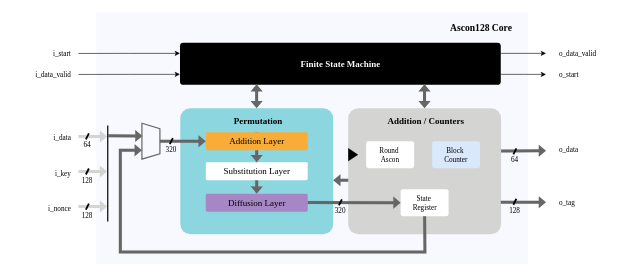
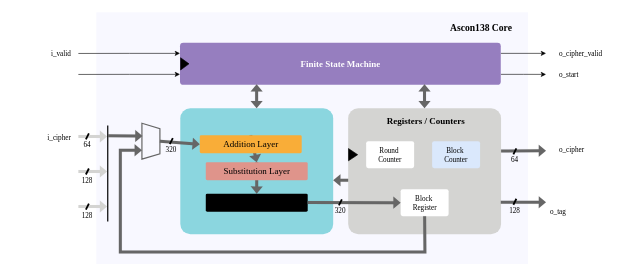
- <mxCell id="58" value="Ascon128 Core" style="text;html=1;align=center;verticalAlign=middle;whiteSpace=wrap;rounded=0;fontSize=16;fontStyle=1;fontFamily=FiraCode-Regular;" parent="2" vertex="1"><mxGeometry x="704" y="10" width="156" height="30" as="geometry" /></mxCell>
+ <mxCell id="58" value="Ascon138 Core" style="text;html=1;align=center;verticalAlign=middle;whiteSpace=wrap;rounded=0;fontSize=16;fontStyle=1;fontFamily=FiraCode-Regular;" parent="2" vertex="1"><mxGeometry x="704" y="10" width="156" height="30" as="geometry" /></mxCell>
- <mxCell id="36" value="i_start" style="text;html=1;align=right;verticalAlign=middle;whiteSpace=wrap;rounded=0;fontFamily=FiraCode-Regular;" parent="2" vertex="1"><mxGeometry y="58.75" width="100" height="20" as="geometry" /></mxCell>
+ <mxCell id="36" value="i_valid" style="text;html=1;align=right;verticalAlign=middle;whiteSpace=wrap;rounded=0;fontFamily=FiraCode-Regular;" parent="2" vertex="1"><mxGeometry y="58.75" width="100" height="20" as="geometry" /></mxCell>
- <mxCell id="52" value="o_data_valid" style="text;html=1;align=left;verticalAlign=middle;whiteSpace=wrap;rounded=0;fontFamily=FiraCode-Regular;" parent="2" vertex="1"><mxGeometry x="910" y="58.75" width="100" height="20" as="geometry" /></mxCell>
+ <mxCell id="52" value="o_cipher_valid" style="text;html=1;align=left;verticalAlign=middle;whiteSpace=wrap;rounded=0;fontFamily=FiraCode-Regular;" parent="2" vertex="1"><mxGeometry x="910" y="58.75" width="100" height="20" as="geometry" /></mxCell>
- <mxCell id="22" value="&lt;font style=&quot;font-size: 15px; color: rgb(255, 255, 255);&quot;&gt;Finite State Machine&lt;/font&gt;" style="rounded=1;whiteSpace=wrap;html=1;strokeColor=none;fillColor=#000000;fontStyle=1;arcSize=8;fontFamily=FiraCode-Regular;" parent="2" vertex="1"><mxGeometry x="279.5" y="51" width="535" height="70" as="geometry" /></mxCell>
+ <mxCell id="22" value="&lt;font style=&quot;font-size: 15px; color: rgb(255, 255, 255);&quot;&gt;Finite State Machine&lt;/font&gt;" style="rounded=1;whiteSpace=wrap;html=1;strokeColor=none;fillColor=#967EBF;fontStyle=1;arcSize=8;fontFamily=FiraCode-Regular;" parent="2" vertex="1"><mxGeometry x="279.5" y="51" width="535" height="70" as="geometry" /></mxCell>
- <mxCell id="35" value="i_data_valid" style="text;html=1;align=right;verticalAlign=middle;whiteSpace=wrap;rounded=0;fontFamily=FiraCode-Regular;" parent="2" vertex="1"><mxGeometry y="94" width="100" height="20" as="geometry" /></mxCell>
- <mxCell id="6" value="&lt;font style=&quot;font-size: 15px;&quot;&gt;&lt;b style=&quot;&quot;&gt;Permutation&lt;/b&gt;&lt;/font&gt;" style="text;html=1;align=center;verticalAlign=middle;whiteSpace=wrap;rounded=0;fontFamily=FiraCode-Regular;" parent="2" vertex="1"><mxGeometry x="290" y="165" width="240" height="30" as="geometry" /></mxCell>
- <mxCell id="13" value="&lt;font style=&quot;font-size: 15px;&quot;&gt;&lt;b style=&quot;&quot;&gt;Addition / Counters&lt;/b&gt;&lt;/font&gt;" style="text;html=1;align=center;verticalAlign=middle;whiteSpace=wrap;rounded=0;fontFamily=FiraCode-Regular;" parent="11" vertex="1"><mxGeometry x="10" y="5" width="240" height="30" as="geometry" /></mxCell>
+ <mxCell id="13" value="&lt;font style=&quot;font-size: 15px;&quot;&gt;&lt;b style=&quot;&quot;&gt;Registers / Counters&lt;/b&gt;&lt;/font&gt;" style="text;html=1;align=center;verticalAlign=middle;whiteSpace=wrap;rounded=0;fontFamily=FiraCode-Regular;" parent="11" vertex="1"><mxGeometry x="10" y="5" width="240" height="30" as="geometry" /></mxCell>
- <mxCell id="48" value="i_data" style="text;html=1;align=right;verticalAlign=middle;whiteSpace=wrap;rounded=0;container=0;fontFamily=FiraCode-Regular;" parent="2" vertex="1"><mxGeometry y="200" width="100" height="20" as="geometry" /></mxCell>
+ <mxCell id="48" value="i_cipher" style="text;html=1;align=right;verticalAlign=middle;whiteSpace=wrap;rounded=0;container=0;fontFamily=FiraCode-Regular;" parent="2" vertex="1"><mxGeometry y="200" width="100" height="20" as="geometry" /></mxCell>
- <mxCell id="9" value="&lt;font style=&quot;font-size: 15px; font-weight: normal;&quot;&gt;Addition Layer&lt;/font&gt;" style="rounded=1;whiteSpace=wrap;html=1;strokeColor=none;fillColor=#F9AD38;fontStyle=1;arcSize=8;fontFamily=FiraCode-Regular;fontColor=#000000;" parent="2" vertex="1"><mxGeometry x="322.5" y="200" width="170" height="30" as="geometry" /></mxCell>
+ <mxCell id="9" value="&lt;font style=&quot;font-size: 15px; font-weight: normal;&quot;&gt;Addition Layer&lt;/font&gt;" style="rounded=1;whiteSpace=wrap;html=1;strokeColor=none;fillColor=#F9AD38;fontStyle=1;arcSize=8;fontFamily=FiraCode-Regular;fontColor=#000000;" parent="2" vertex="1"><mxGeometry x="312.5" y="205" width="170" height="30" as="geometry" /></mxCell>
- <mxCell id="56" value="o_data" style="text;html=1;align=left;verticalAlign=middle;whiteSpace=wrap;rounded=0;fontFamily=FiraCode-Regular;" parent="2" vertex="1"><mxGeometry x="910" y="220" width="100" height="20" as="geometry" /></mxCell>
+ <mxCell id="56" value="o_cipher" style="text;html=1;align=left;verticalAlign=middle;whiteSpace=wrap;rounded=0;fontFamily=FiraCode-Regular;" parent="2" vertex="1"><mxGeometry x="910" y="220" width="100" height="20" as="geometry" /></mxCell>
- <mxCell id="14" value="Round&amp;nbsp;&lt;div&gt;Ascon&lt;/div&gt;" style="rounded=1;whiteSpace=wrap;html=1;strokeColor=none;fillColor=#FFFFFF;fontStyle=0;arcSize=8;fontFamily=FiraCode-Regular;fontColor=#000000;" parent="11" vertex="1"><mxGeometry x="30" y="55" width="80" height="45" as="geometry" /></mxCell>
+ <mxCell id="14" value="Round&amp;nbsp;&lt;div&gt;Counter&lt;/div&gt;" style="rounded=1;whiteSpace=wrap;html=1;strokeColor=none;fillColor=#FFFFFF;fontStyle=0;arcSize=8;fontFamily=FiraCode-Regular;fontColor=#000000;" parent="11" vertex="1"><mxGeometry x="30" y="55" width="80" height="45" as="geometry" /></mxCell>
- <mxCell id="25" value="&lt;font style=&quot;font-size: 15px; font-weight: normal;&quot;&gt;Substitution Layer&lt;/font&gt;" style="rounded=1;whiteSpace=wrap;html=1;strokeColor=none;fillColor=#ffffff;fontStyle=1;arcSize=8;fontFamily=FiraCode-Regular;fontColor=#000000;" parent="2" vertex="1"><mxGeometry x="322.5" y="250" width="170" height="30" as="geometry" /></mxCell>
+ <mxCell id="25" value="&lt;font style=&quot;font-size: 15px; font-weight: normal;&quot;&gt;Substitution Layer&lt;/font&gt;" style="rounded=1;whiteSpace=wrap;html=1;strokeColor=none;fillColor=#DF948B;fontStyle=1;arcSize=8;fontFamily=FiraCode-Regular;fontColor=#000000;" parent="2" vertex="1"><mxGeometry x="322.5" y="250" width="170" height="30" as="geometry" /></mxCell>
- <mxCell id="44" value="i_key" style="text;html=1;align=right;verticalAlign=middle;whiteSpace=wrap;rounded=0;container=0;fontFamily=FiraCode-Regular;" parent="2" vertex="1"><mxGeometry y="258.5" width="100" height="20" as="geometry" /></mxCell>
- <mxCell id="10" value="&lt;font style=&quot;font-size: 15px; font-weight: normal;&quot;&gt;Diffusion&amp;nbsp;Layer&lt;/font&gt;" style="rounded=1;whiteSpace=wrap;html=1;strokeColor=none;fillColor=#A786C5;fontStyle=1;arcSize=8;fontFamily=FiraCode-Regular;fontColor=#000000;" parent="2" vertex="1"><mxGeometry x="322.5" y="302.5" width="170" height="30" as="geometry" /></mxCell>
+ <mxCell id="10" value="&lt;font style=&quot;font-size: 15px; font-weight: normal;&quot;&gt;Diffusion&amp;nbsp;Layer&lt;/font&gt;" style="rounded=1;whiteSpace=wrap;html=1;strokeColor=none;fillColor=#000000;fontStyle=1;arcSize=8;fontFamily=FiraCode-Regular;fontColor=#000000;" parent="2" vertex="1"><mxGeometry x="322.5" y="302.5" width="170" height="30" as="geometry" /></mxCell>
- <mxCell id="16" value="State&amp;nbsp;&lt;div&gt;Register&lt;/div&gt;" style="rounded=1;whiteSpace=wrap;html=1;strokeColor=none;fillColor=#FFFFFF;fontStyle=0;arcSize=8;fontFamily=FiraCode-Regular;fontColor=#000000;" parent="11" vertex="1"><mxGeometry x="87.5" y="135" width="80" height="45" as="geometry" /></mxCell>
+ <mxCell id="16" value="Block&amp;nbsp;&lt;div&gt;Register&lt;/div&gt;" style="rounded=1;whiteSpace=wrap;html=1;strokeColor=none;fillColor=#FFFFFF;fontStyle=0;arcSize=8;fontFamily=FiraCode-Regular;fontColor=#000000;" parent="11" vertex="1"><mxGeometry x="87.5" y="135" width="80" height="45" as="geometry" /></mxCell>
- <mxCell id="57" value="o_tag" style="text;html=1;align=left;verticalAlign=middle;whiteSpace=wrap;rounded=0;fontFamily=FiraCode-Regular;" parent="2" vertex="1"><mxGeometry x="910" y="307.5" width="100" height="20" as="geometry" /></mxCell>
+ <mxCell id="57" value="o_tag" style="text;html=1;align=left;verticalAlign=middle;whiteSpace=wrap;rounded=0;fontFamily=FiraCode-Regular;" parent="2" vertex="1"><mxGeometry x="895" y="322.5" width="100" height="20" as="geometry" /></mxCell>
- <mxCell id="40" value="i_nonce" style="text;html=1;align=right;verticalAlign=middle;whiteSpace=wrap;rounded=0;container=0;fontFamily=FiraCode-Regular;" parent="2" vertex="1"><mxGeometry y="317.5" width="100" height="20" as="geometry" /></mxCell>
